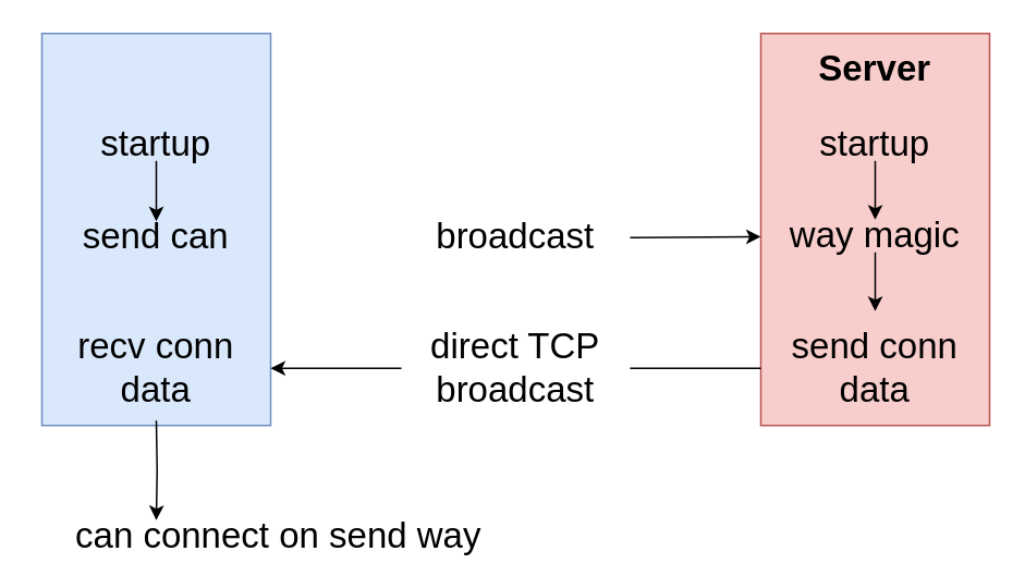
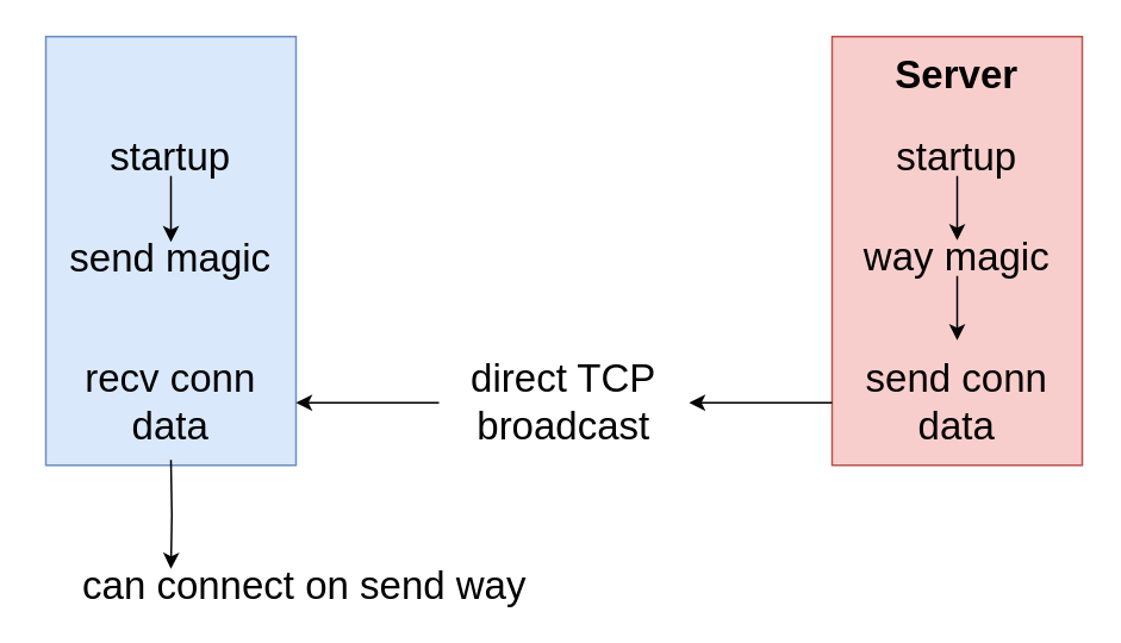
- <mxCell id="9" value="send can" style="text;html=1;strokeColor=none;fillColor=none;align=center;verticalAlign=middle;whiteSpace=wrap;rounded=0;fontSize=22;" vertex="1" parent="1"><mxGeometry x="25" y="135" width="140" height="20" as="geometry" /></mxCell>
+ <mxCell id="9" value="send magic" style="text;html=1;strokeColor=none;fillColor=none;align=center;verticalAlign=middle;whiteSpace=wrap;rounded=0;fontSize=22;" vertex="1" parent="1"><mxGeometry x="25" y="135" width="140" height="20" as="geometry" /></mxCell>
- <mxCell id="17" value="broadcast" style="text;html=1;strokeColor=none;fillColor=none;align=center;verticalAlign=middle;whiteSpace=wrap;rounded=0;fontSize=22;" vertex="1" parent="1"><mxGeometry x="245" y="135" width="140" height="20" as="geometry" /></mxCell>
- <mxCell id="13" value="" style="endArrow=classic;html=1;strokeWidth=1;fontSize=22;exitX=1;exitY=0.5;exitDx=0;exitDy=0;" edge="1" parent="1" source="17" target="6"><mxGeometry width="50" height="50" relative="1" as="geometry"><mxPoint x="25" y="328" as="sourcePoint" /><mxPoint x="75" y="278" as="targetPoint" /></mxGeometry></mxCell>
- <mxCell id="19" value="" style="endArrow=none;html=1;strokeWidth=1;fontSize=22;exitX=0;exitY=0.5;exitDx=0;exitDy=0;entryX=1;entryY=0.5;entryDx=0;entryDy=0;" edge="1" parent="1" source="10" target="18"><mxGeometry width="50" height="50" relative="1" as="geometry"><mxPoint x="465" y="222" as="sourcePoint" /><mxPoint x="165" y="222" as="targetPoint" /></mxGeometry></mxCell>
+ <mxCell id="19" value="" style="endArrow=classic;html=1;strokeWidth=1;fontSize=22;exitX=0;exitY=0.5;exitDx=0;exitDy=0;entryX=1;entryY=0.5;entryDx=0;entryDy=0;" edge="1" parent="1" source="10" target="18"><mxGeometry width="50" height="50" relative="1" as="geometry"><mxPoint x="465" y="222" as="sourcePoint" /><mxPoint x="165" y="222" as="targetPoint" /></mxGeometry></mxCell>
